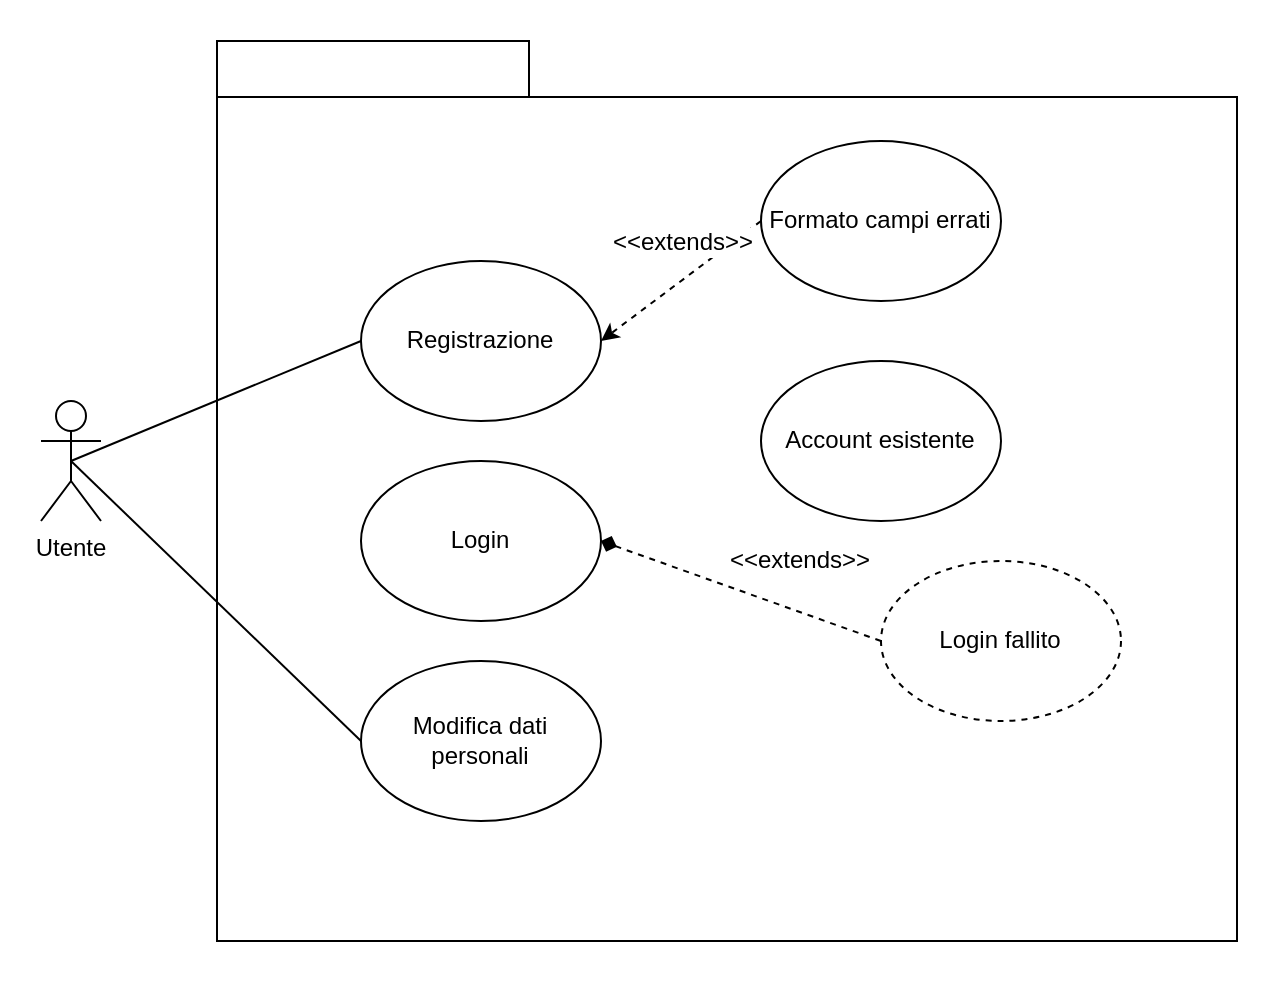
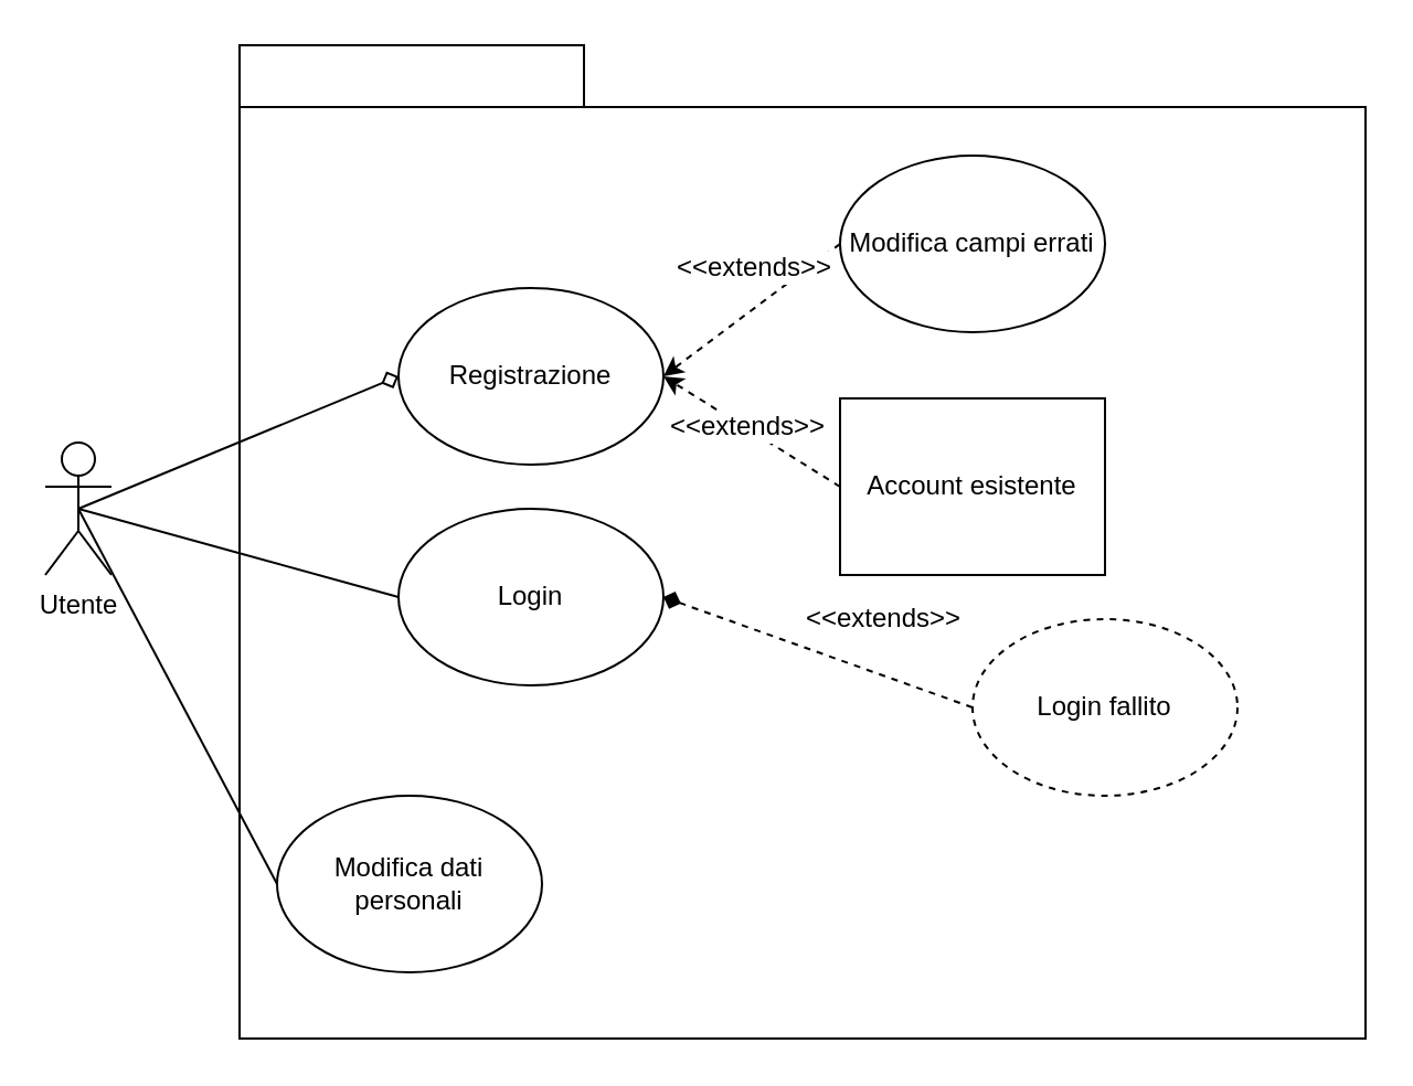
- <mxCell id="6" value="Formato campi errati" style="ellipse;whiteSpace=wrap;html=1;" parent="1" vertex="1"><mxGeometry x="380" y="70" width="120" height="80" as="geometry" /></mxCell>
+ <mxCell id="6" value="Modifica campi errati" style="ellipse;whiteSpace=wrap;html=1;" parent="1" vertex="1"><mxGeometry x="380" y="70" width="120" height="80" as="geometry" /></mxCell>
- <mxCell id="5" value="" style="endArrow=none;html=1;exitX=0.5;exitY=0.5;exitDx=0;exitDy=0;exitPerimeter=0;entryX=0;entryY=0.5;entryDx=0;entryDy=0;endFill=0;" parent="1" source="3" target="4" edge="1"><mxGeometry width="50" height="50" relative="1" as="geometry"><mxPoint x="0" y="540" as="sourcePoint" /><mxPoint x="50" y="490" as="targetPoint" /></mxGeometry></mxCell>
+ <mxCell id="5" value="" style="endArrow=diamond;html=1;exitX=0.5;exitY=0.5;exitDx=0;exitDy=0;exitPerimeter=0;entryX=0;entryY=0.5;entryDx=0;entryDy=0;endFill=0;" parent="1" source="3" target="4" edge="1"><mxGeometry width="50" height="50" relative="1" as="geometry"><mxPoint x="0" y="540" as="sourcePoint" /><mxPoint x="50" y="490" as="targetPoint" /></mxGeometry></mxCell>
+ <mxCell id="10" value="" style="endArrow=classic;html=1;exitX=0;exitY=0.5;exitDx=0;exitDy=0;entryX=1;entryY=0.5;entryDx=0;entryDy=0;dashed=1;" parent="1" source="9" target="4" edge="1"><mxGeometry width="50" height="50" relative="1" as="geometry"><mxPoint x="5" y="625" as="sourcePoint" /><mxPoint x="315" y="245" as="targetPoint" /><Array as="points" /></mxGeometry></mxCell>
+ <mxCell id="11" value="&amp;lt;&amp;lt;extends&amp;gt;&amp;gt;" style="text;html=1;resizable=0;points=[];align=center;verticalAlign=middle;labelBackgroundColor=#ffffff;" parent="10" vertex="1" connectable="0"><mxGeometry x="-0.293" y="3" relative="1" as="geometry"><mxPoint x="-13" y="-13" as="offset" /></mxGeometry></mxCell>
- <mxCell id="9" value="Account esistente" style="ellipse;whiteSpace=wrap;html=1;" parent="1" vertex="1"><mxGeometry x="380" y="180" width="120" height="80" as="geometry" /></mxCell>
+ <mxCell id="9" value="Account esistente" style="whiteSpace=wrap;html=1;rounded=0;" parent="1" vertex="1"><mxGeometry x="380" y="180" width="120" height="80" as="geometry" /></mxCell>
+ <mxCell id="13" value="" style="endArrow=none;html=1;exitX=0;exitY=0.5;exitDx=0;exitDy=0;entryX=0.5;entryY=0.5;entryDx=0;entryDy=0;entryPerimeter=0;" parent="1" source="12" target="3" edge="1"><mxGeometry width="50" height="50" relative="1" as="geometry"><mxPoint x="0" y="540" as="sourcePoint" /><mxPoint x="50" y="490" as="targetPoint" /></mxGeometry></mxCell>
- <mxCell id="14" value="Modifica dati personali" style="ellipse;whiteSpace=wrap;html=1;" parent="1" vertex="1"><mxGeometry x="180" y="330" width="120" height="80" as="geometry" /></mxCell>
+ <mxCell id="14" value="Modifica dati personali" style="ellipse;whiteSpace=wrap;html=1;" parent="1" vertex="1"><mxGeometry x="125" y="360" width="120" height="80" as="geometry" /></mxCell>
